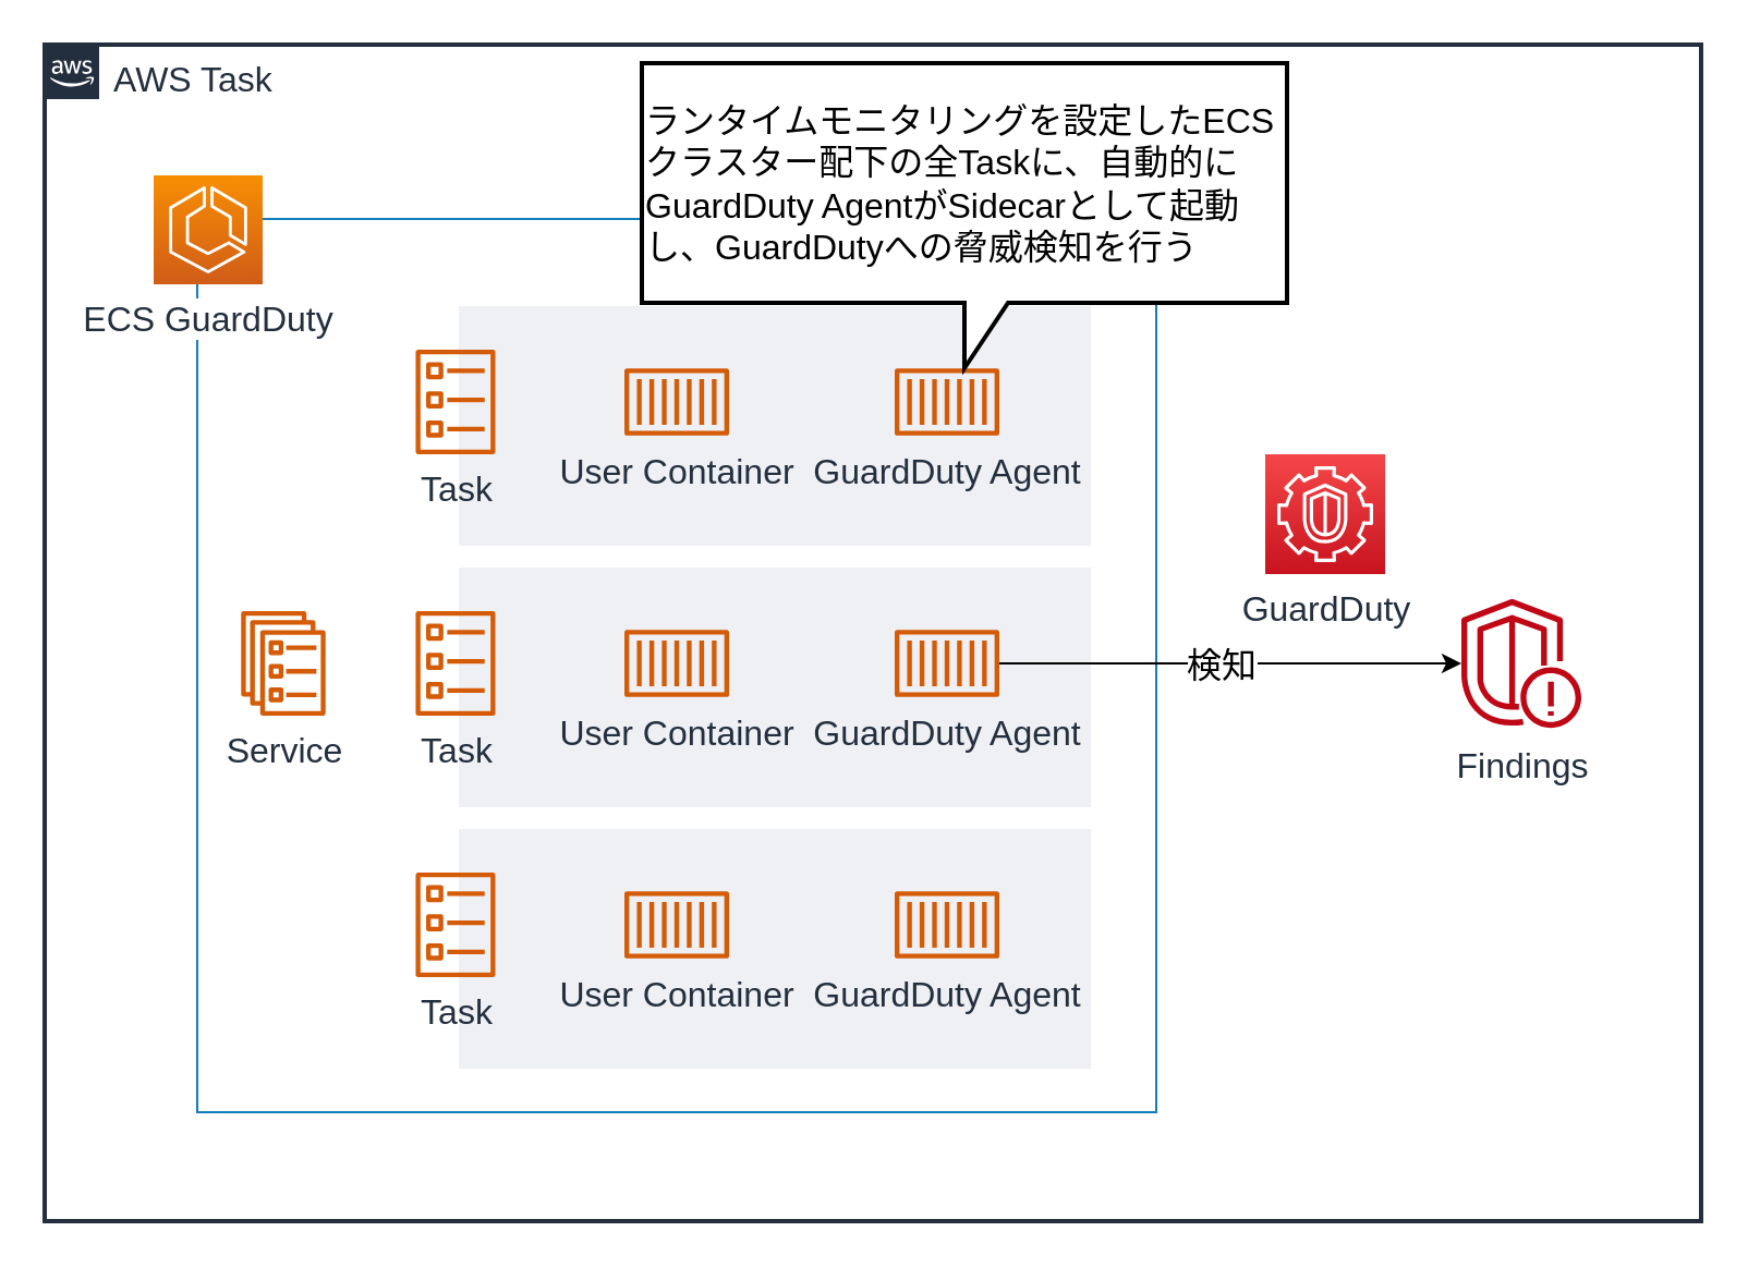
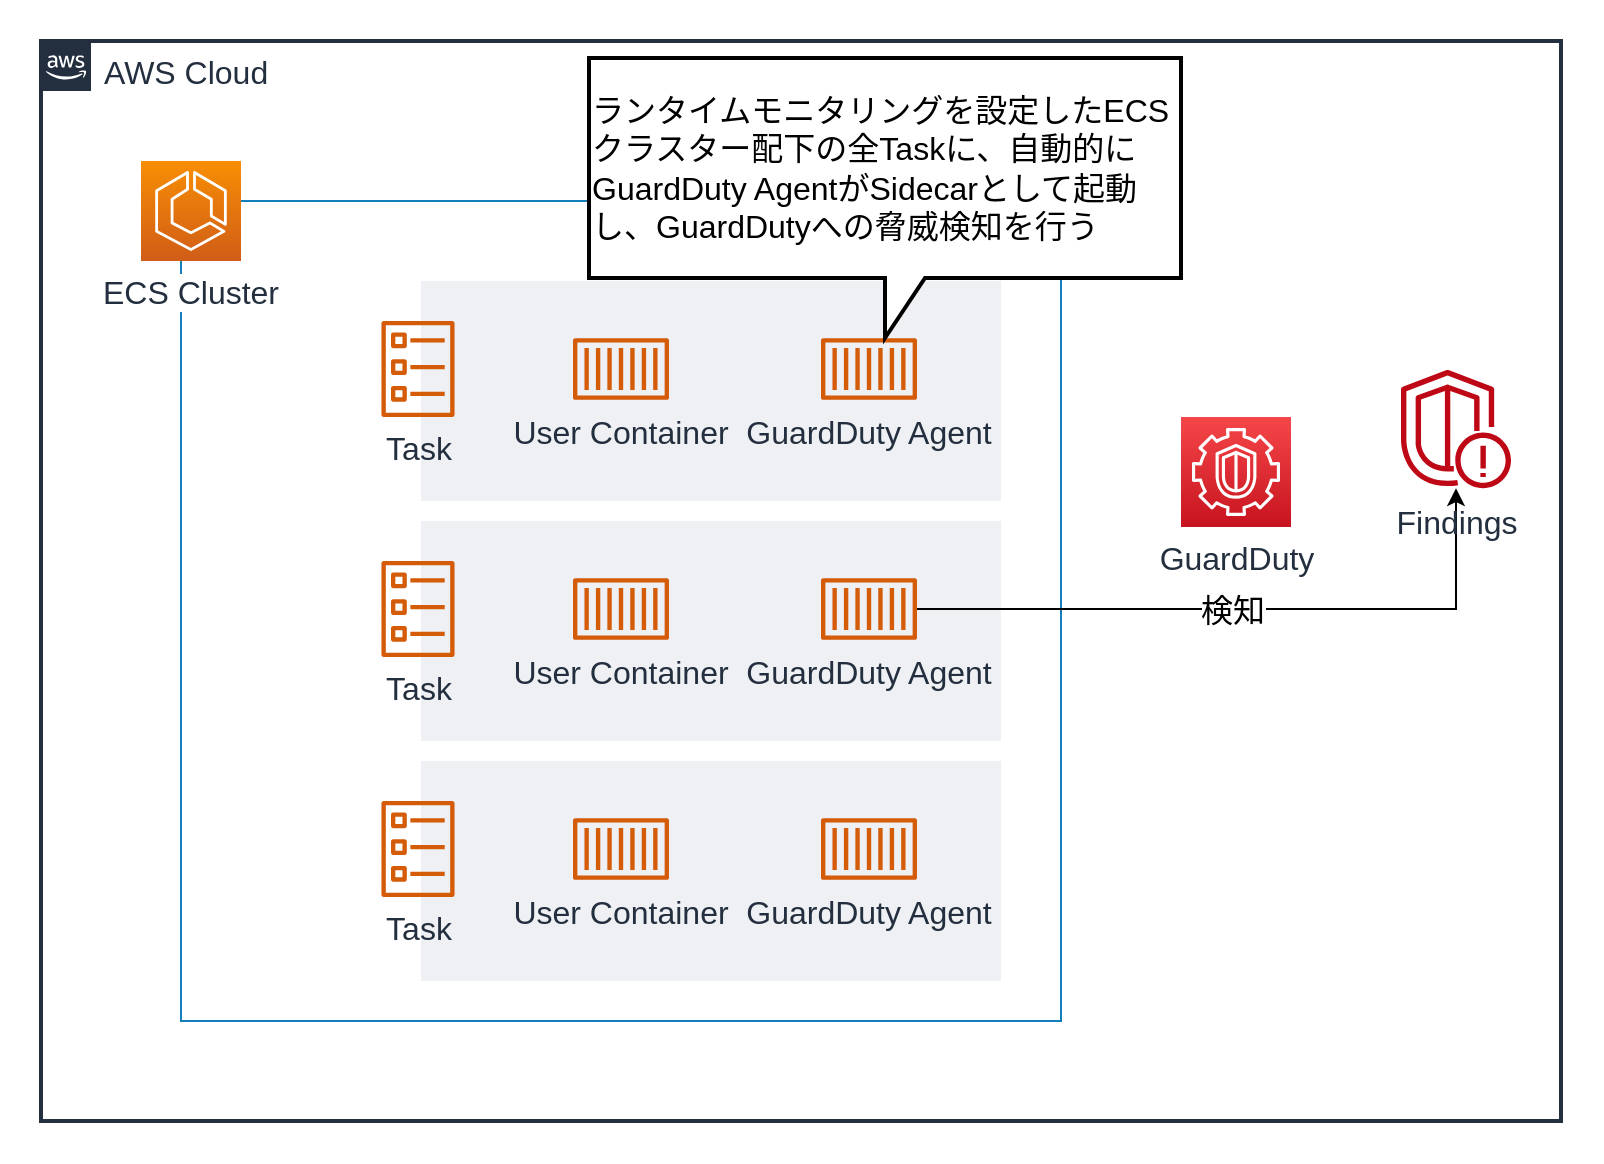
- <mxCell id="2" value="AWS Task" style="points=[[0,0],[0.25,0],[0.5,0],[0.75,0],[1,0],[1,0.25],[1,0.5],[1,0.75],[1,1],[0.75,1],[0.5,1],[0.25,1],[0,1],[0,0.75],[0,0.5],[0,0.25]];outlineConnect=0;gradientColor=none;html=1;whiteSpace=wrap;fontSize=16;fontStyle=0;container=1;pointerEvents=0;collapsible=0;recursiveResize=0;shape=mxgraph.aws4.group;grIcon=mxgraph.aws4.group_aws_cloud_alt;strokeColor=#232F3E;fillColor=none;verticalAlign=top;align=left;spacingLeft=30;fontColor=#232F3E;dashed=0;strokeWidth=2;labelBackgroundColor=default;" vertex="1" parent="1"><mxGeometry x="20" y="20" width="760" height="540" as="geometry" /></mxCell>
+ <mxCell id="2" value="AWS Cloud" style="points=[[0,0],[0.25,0],[0.5,0],[0.75,0],[1,0],[1,0.25],[1,0.5],[1,0.75],[1,1],[0.75,1],[0.5,1],[0.25,1],[0,1],[0,0.75],[0,0.5],[0,0.25]];outlineConnect=0;gradientColor=none;html=1;whiteSpace=wrap;fontSize=16;fontStyle=0;container=1;pointerEvents=0;collapsible=0;recursiveResize=0;shape=mxgraph.aws4.group;grIcon=mxgraph.aws4.group_aws_cloud_alt;strokeColor=#232F3E;fillColor=none;verticalAlign=top;align=left;spacingLeft=30;fontColor=#232F3E;dashed=0;strokeWidth=2;labelBackgroundColor=default;" vertex="1" parent="1"><mxGeometry x="20" y="20" width="760" height="540" as="geometry" /></mxCell>
- <mxCell id="19" value="ECS GuardDuty" style="sketch=0;points=[[0,0,0],[0.25,0,0],[0.5,0,0],[0.75,0,0],[1,0,0],[0,1,0],[0.25,1,0],[0.5,1,0],[0.75,1,0],[1,1,0],[0,0.25,0],[0,0.5,0],[0,0.75,0],[1,0.25,0],[1,0.5,0],[1,0.75,0]];outlineConnect=0;fontColor=#232F3E;gradientColor=#F78E04;gradientDirection=north;fillColor=#D05C17;strokeColor=#ffffff;dashed=0;verticalLabelPosition=bottom;verticalAlign=top;align=center;html=1;fontSize=16;fontStyle=0;aspect=fixed;shape=mxgraph.aws4.resourceIcon;resIcon=mxgraph.aws4.ecs;labelBackgroundColor=#FFFFFF;" vertex="1" parent="2"><mxGeometry x="50" y="60" width="50" height="50" as="geometry" /></mxCell>
+ <mxCell id="19" value="ECS Cluster" style="sketch=0;points=[[0,0,0],[0.25,0,0],[0.5,0,0],[0.75,0,0],[1,0,0],[0,1,0],[0.25,1,0],[0.5,1,0],[0.75,1,0],[1,1,0],[0,0.25,0],[0,0.5,0],[0,0.75,0],[1,0.25,0],[1,0.5,0],[1,0.75,0]];outlineConnect=0;fontColor=#232F3E;gradientColor=#F78E04;gradientDirection=north;fillColor=#D05C17;strokeColor=#ffffff;dashed=0;verticalLabelPosition=bottom;verticalAlign=top;align=center;html=1;fontSize=16;fontStyle=0;aspect=fixed;shape=mxgraph.aws4.resourceIcon;resIcon=mxgraph.aws4.ecs;labelBackgroundColor=#FFFFFF;" vertex="1" parent="2"><mxGeometry x="50" y="60" width="50" height="50" as="geometry" /></mxCell>
- <mxCell id="20" value="GuardDuty" style="sketch=0;points=[[0,0,0],[0.25,0,0],[0.5,0,0],[0.75,0,0],[1,0,0],[0,1,0],[0.25,1,0],[0.5,1,0],[0.75,1,0],[1,1,0],[0,0.25,0],[0,0.5,0],[0,0.75,0],[1,0.25,0],[1,0.5,0],[1,0.75,0]];outlineConnect=0;fontColor=#232F3E;gradientColor=#F54749;gradientDirection=north;fillColor=#C7131F;strokeColor=#ffffff;dashed=0;verticalLabelPosition=bottom;verticalAlign=top;align=center;html=1;fontSize=16;fontStyle=0;aspect=fixed;shape=mxgraph.aws4.resourceIcon;resIcon=mxgraph.aws4.guardduty;" vertex="1" parent="2"><mxGeometry x="560" y="188" width="55" height="55" as="geometry" /></mxCell>
+ <mxCell id="20" value="GuardDuty" style="sketch=0;points=[[0,0,0],[0.25,0,0],[0.5,0,0],[0.75,0,0],[1,0,0],[0,1,0],[0.25,1,0],[0.5,1,0],[0.75,1,0],[1,1,0],[0,0.25,0],[0,0.5,0],[0,0.75,0],[1,0.25,0],[1,0.5,0],[1,0.75,0]];outlineConnect=0;fontColor=#232F3E;gradientColor=#F54749;gradientDirection=north;fillColor=#C7131F;strokeColor=#ffffff;dashed=0;verticalLabelPosition=bottom;verticalAlign=top;align=center;html=1;fontSize=16;fontStyle=0;aspect=fixed;shape=mxgraph.aws4.resourceIcon;resIcon=mxgraph.aws4.guardduty;" vertex="1" parent="2"><mxGeometry x="570" y="188" width="55" height="55" as="geometry" /></mxCell>
- <mxCell id="5" value="Service" style="sketch=0;outlineConnect=0;fontColor=#232F3E;gradientColor=none;fillColor=#D45B07;strokeColor=none;dashed=0;verticalLabelPosition=bottom;verticalAlign=top;align=center;html=1;fontSize=16;fontStyle=0;aspect=fixed;pointerEvents=1;shape=mxgraph.aws4.ecs_service;" vertex="1" parent="2"><mxGeometry x="90" y="260" width="39" height="48" as="geometry" /></mxCell>
- <mxCell id="21" value="Findings" style="sketch=0;outlineConnect=0;fontColor=#232F3E;gradientColor=none;fillColor=#BF0816;strokeColor=none;dashed=0;verticalLabelPosition=bottom;verticalAlign=top;align=center;html=1;fontSize=16;fontStyle=0;aspect=fixed;pointerEvents=1;shape=mxgraph.aws4.finding;" vertex="1" parent="2"><mxGeometry x="650" y="253.33" width="55" height="61.33" as="geometry" /></mxCell>
+ <mxCell id="21" value="Findings" style="sketch=0;outlineConnect=0;fontColor=#232F3E;gradientColor=none;fillColor=#BF0816;strokeColor=none;dashed=0;verticalLabelPosition=bottom;verticalAlign=top;align=center;html=1;fontSize=16;fontStyle=0;aspect=fixed;pointerEvents=1;shape=mxgraph.aws4.finding;" vertex="1" parent="2"><mxGeometry x="680" y="163.33" width="55" height="61.33" as="geometry" /></mxCell>
